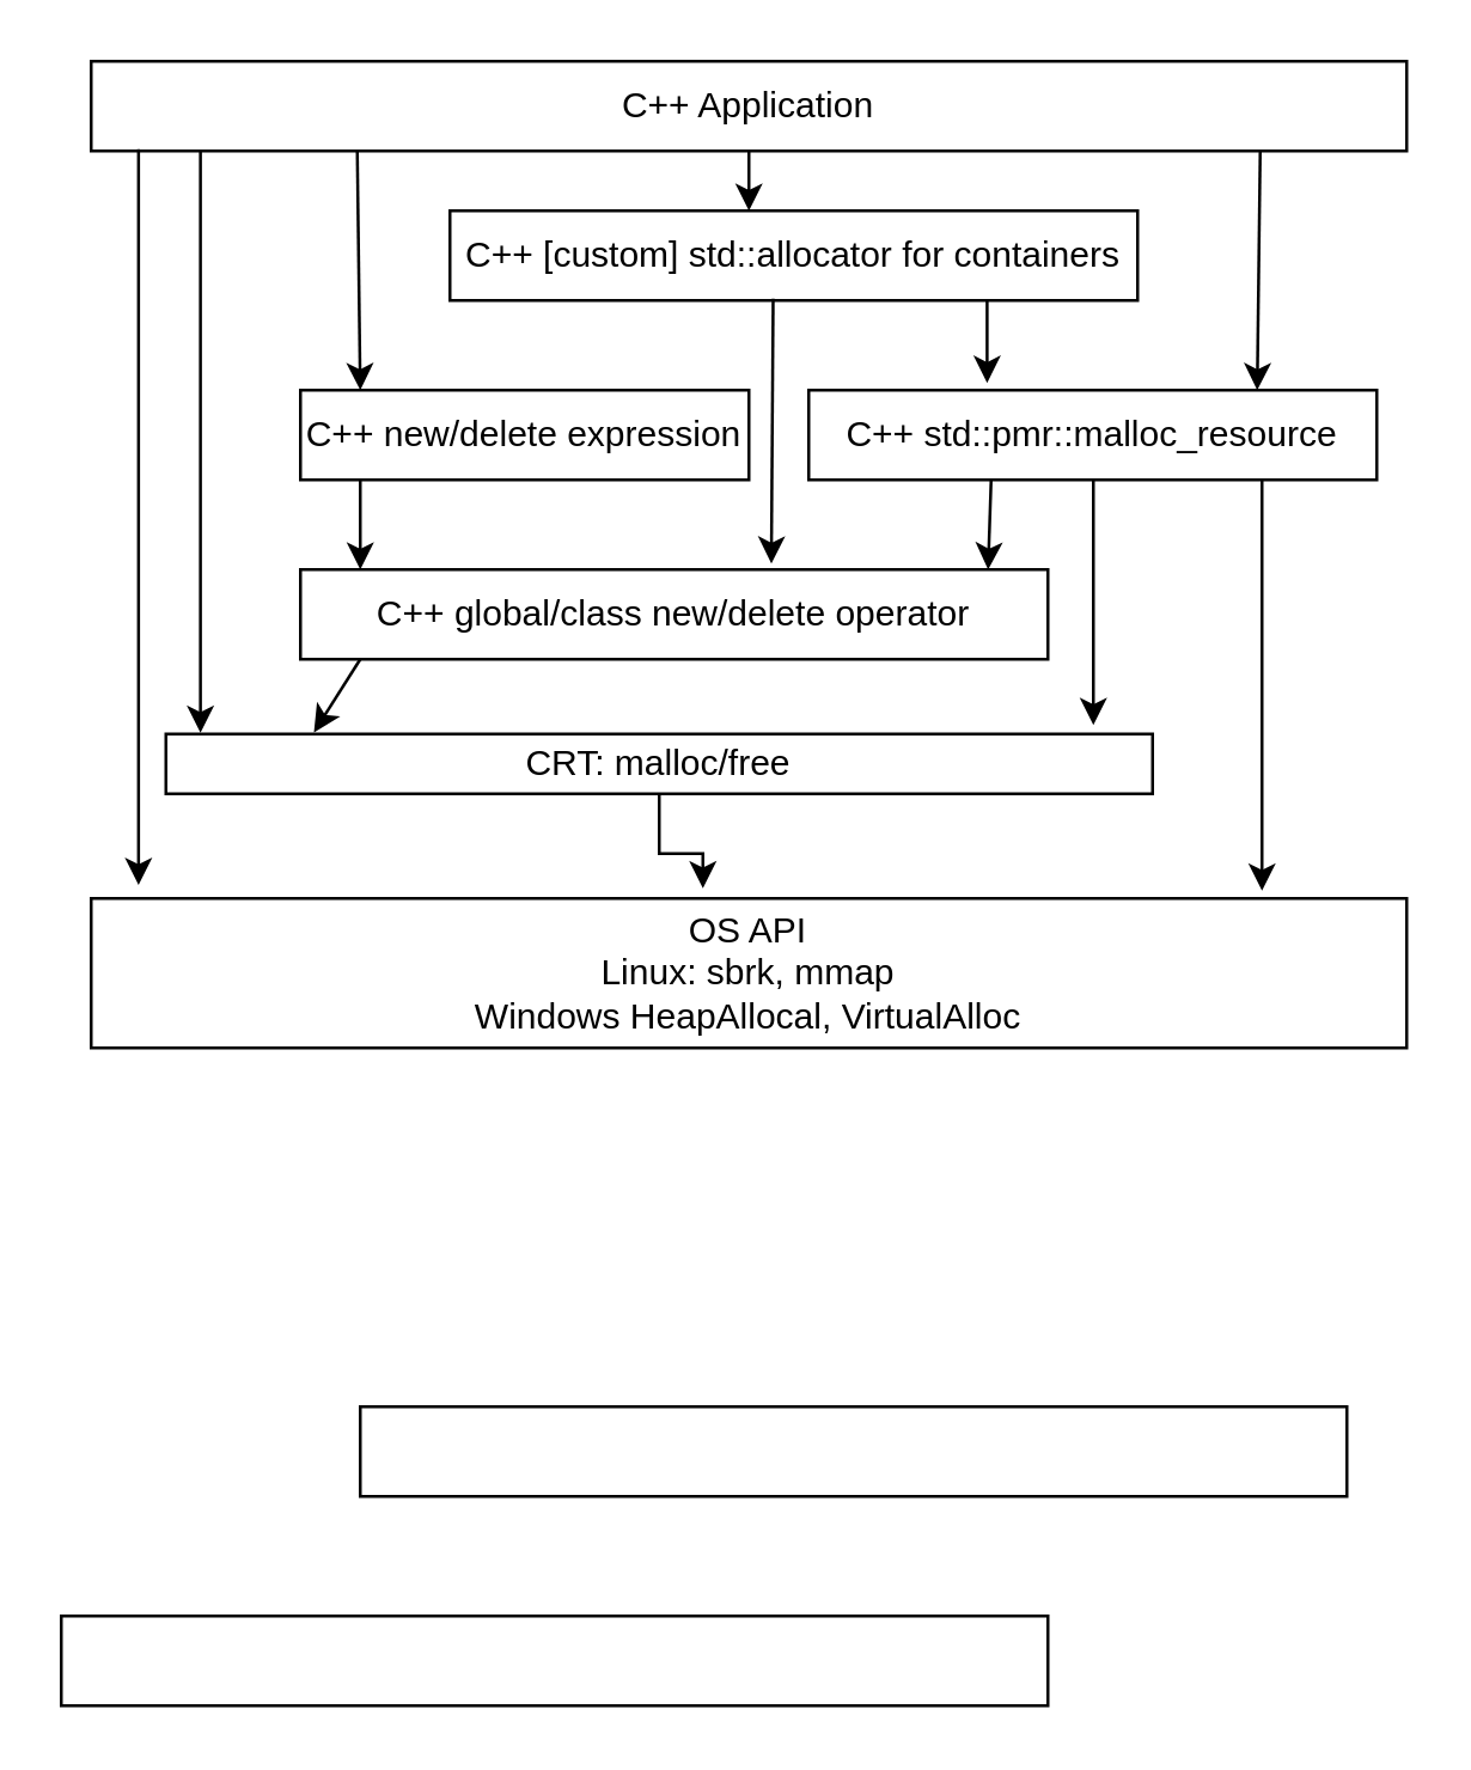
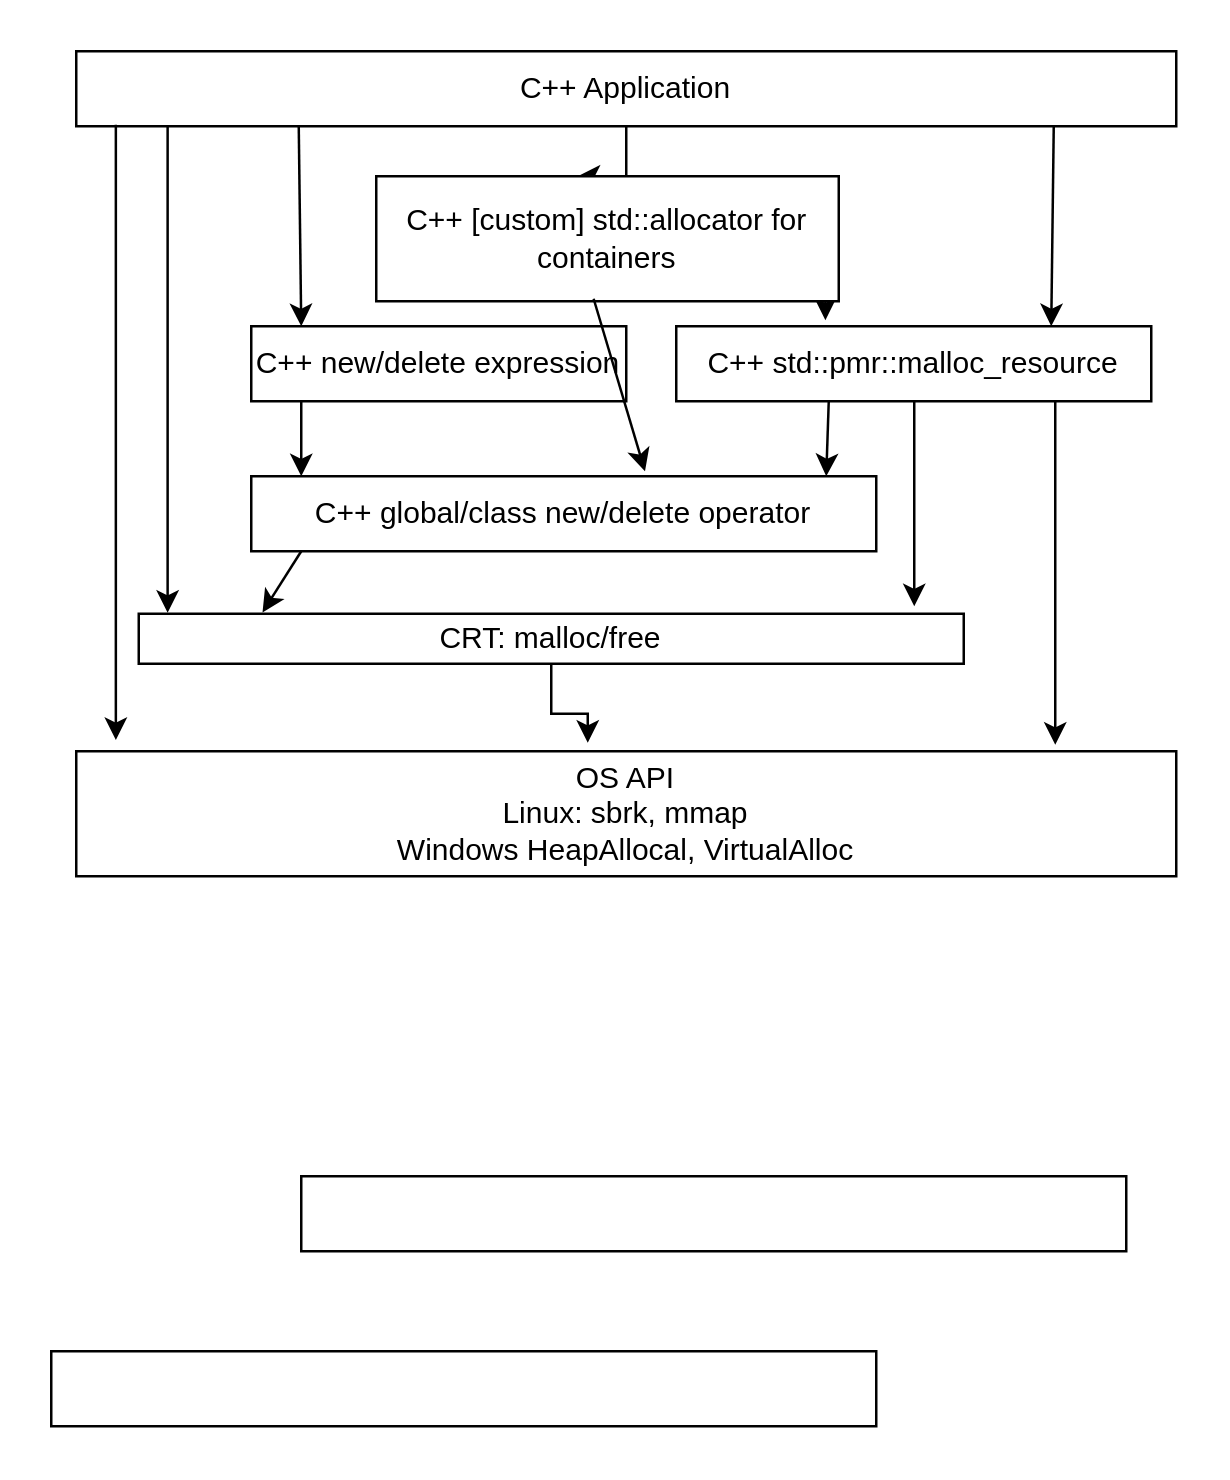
- <mxCell id="8" value="C++ [custom] std::allocator for containers" style="rounded=0;whiteSpace=wrap;html=1;" vertex="1" parent="1"><mxGeometry x="150" y="70" width="230" height="30" as="geometry" /></mxCell>
+ <mxCell id="8" value="C++ [custom] std::allocator for containers" style="rounded=0;whiteSpace=wrap;html=1;" vertex="1" parent="1"><mxGeometry x="150" y="70" width="185" height="50" as="geometry" /></mxCell>
